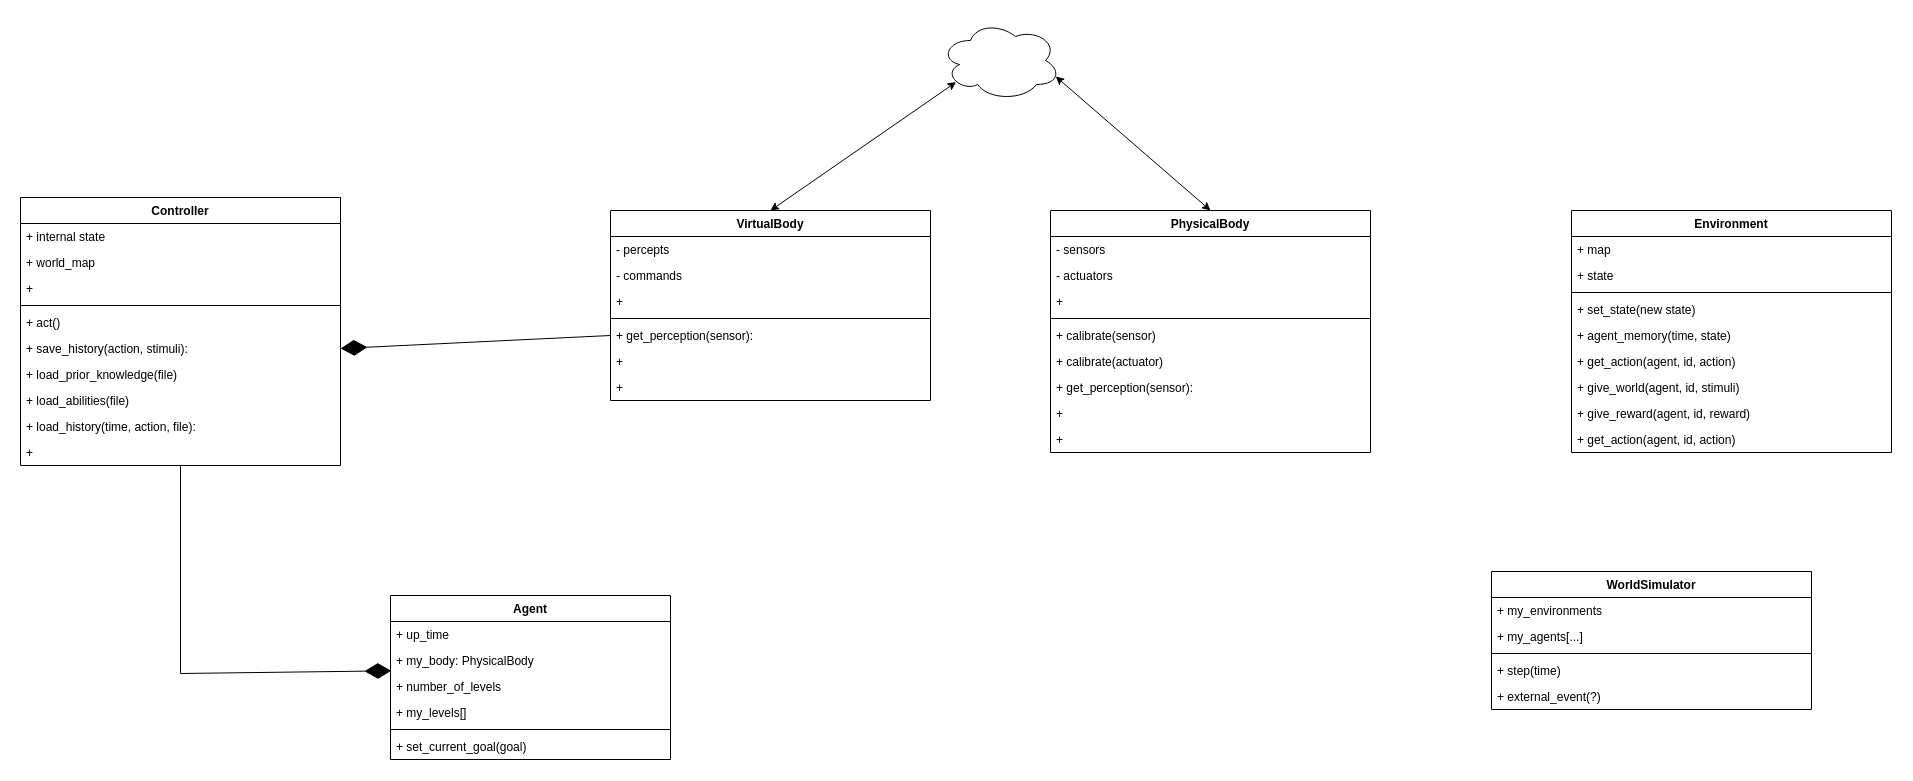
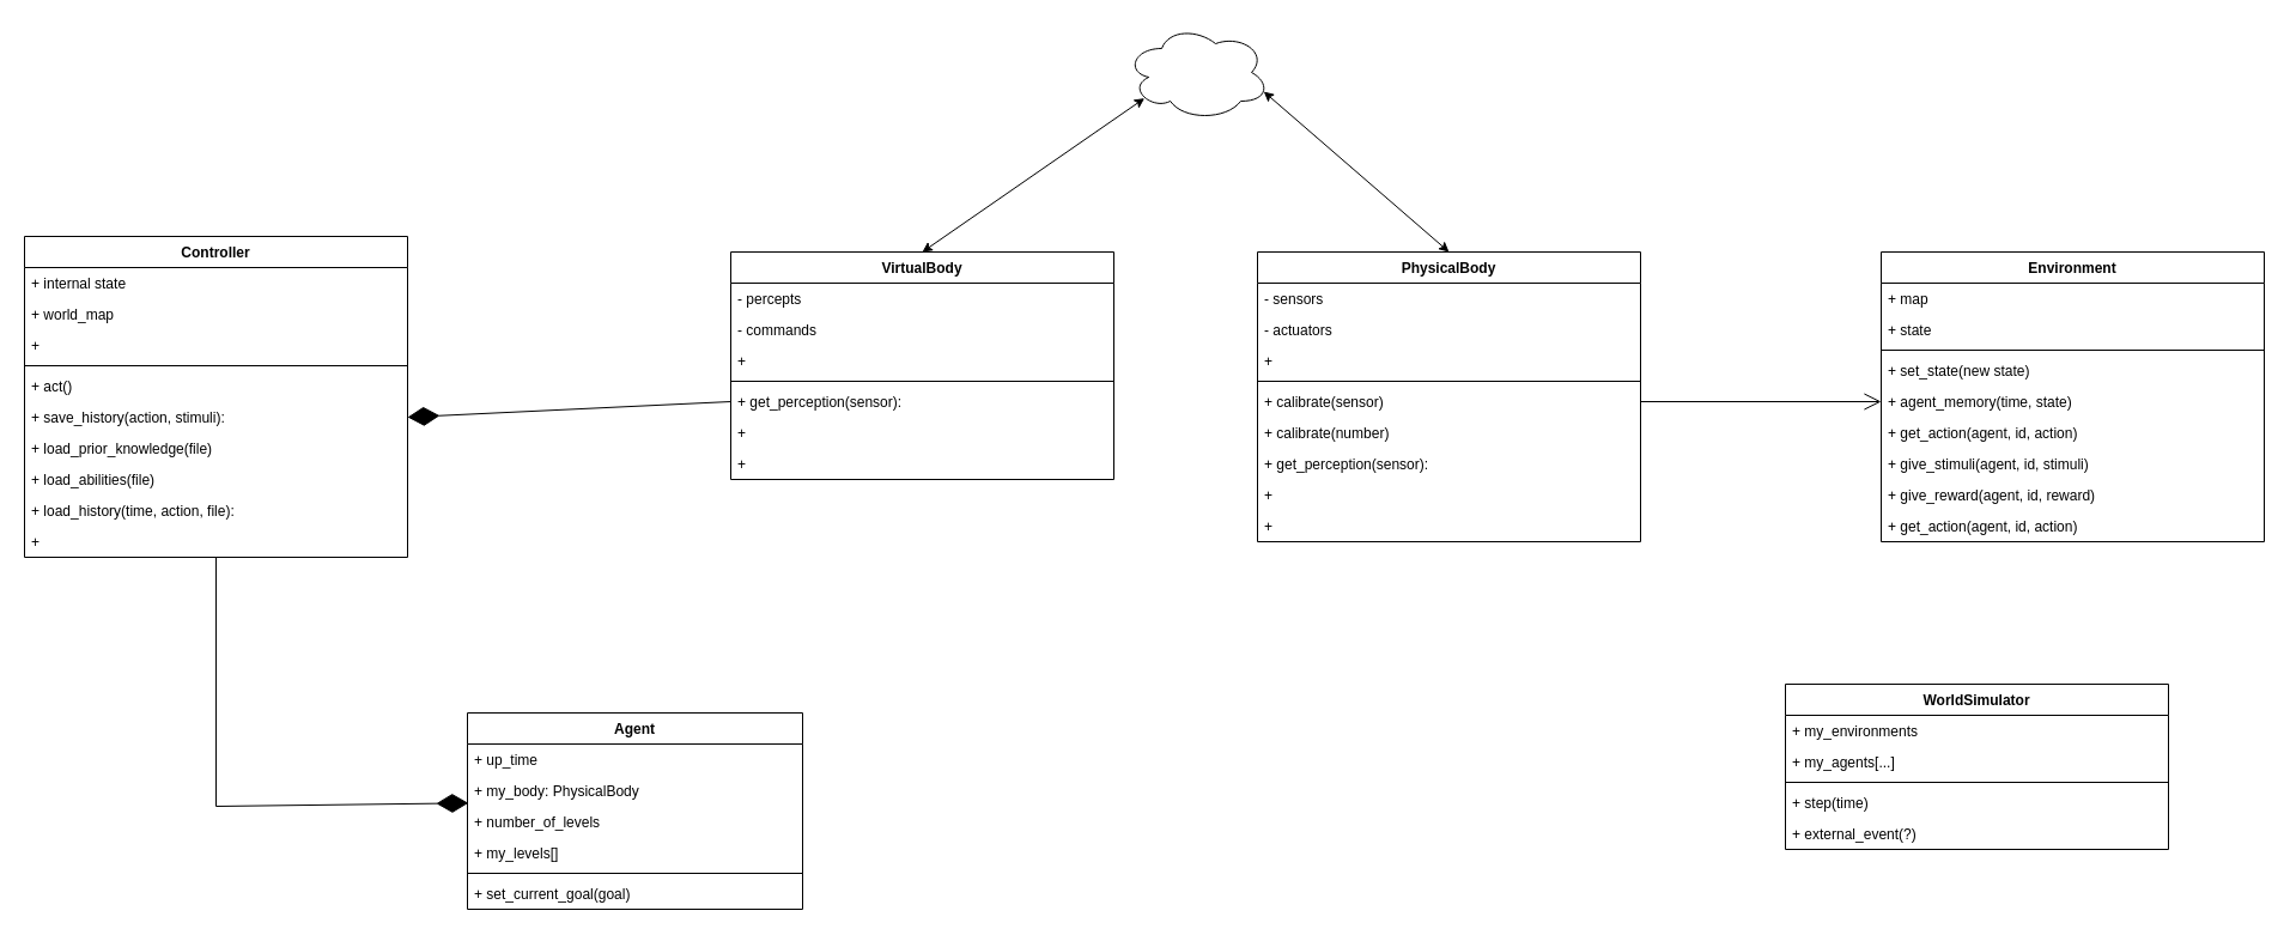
+ <mxCell id="59" value="" style="endArrow=open;endFill=1;endSize=12;html=1;rounded=0;exitX=1;exitY=0.5;exitDx=0;exitDy=0;entryX=0;entryY=0.5;entryDx=0;entryDy=0;" edge="1" parent="1" source="34" target="44"><mxGeometry width="160" relative="1" as="geometry"><mxPoint x="770" y="390" as="sourcePoint" /><mxPoint x="1090" y="560" as="targetPoint" /></mxGeometry></mxCell>
- <mxCell id="35" value="+ calibrate(actuator)" style="text;strokeColor=none;fillColor=none;align=left;verticalAlign=top;spacingLeft=4;spacingRight=4;overflow=hidden;rotatable=0;points=[[0,0.5],[1,0.5]];portConstraint=eastwest;" vertex="1" parent="29"><mxGeometry y="138" width="320" height="26" as="geometry" /></mxCell>
+ <mxCell id="35" value="+ calibrate(number)" style="text;strokeColor=none;fillColor=none;align=left;verticalAlign=top;spacingLeft=4;spacingRight=4;overflow=hidden;rotatable=0;points=[[0,0.5],[1,0.5]];portConstraint=eastwest;" vertex="1" parent="29"><mxGeometry y="138" width="320" height="26" as="geometry" /></mxCell>
- <mxCell id="46" value="+ give_world(agent, id, stimuli)" style="text;strokeColor=none;fillColor=none;align=left;verticalAlign=top;spacingLeft=4;spacingRight=4;overflow=hidden;rotatable=0;points=[[0,0.5],[1,0.5]];portConstraint=eastwest;" vertex="1" parent="39"><mxGeometry y="164" width="320" height="26" as="geometry" /></mxCell>
+ <mxCell id="46" value="+ give_stimuli(agent, id, stimuli)" style="text;strokeColor=none;fillColor=none;align=left;verticalAlign=top;spacingLeft=4;spacingRight=4;overflow=hidden;rotatable=0;points=[[0,0.5],[1,0.5]];portConstraint=eastwest;" vertex="1" parent="39"><mxGeometry y="164" width="320" height="26" as="geometry" /></mxCell>
